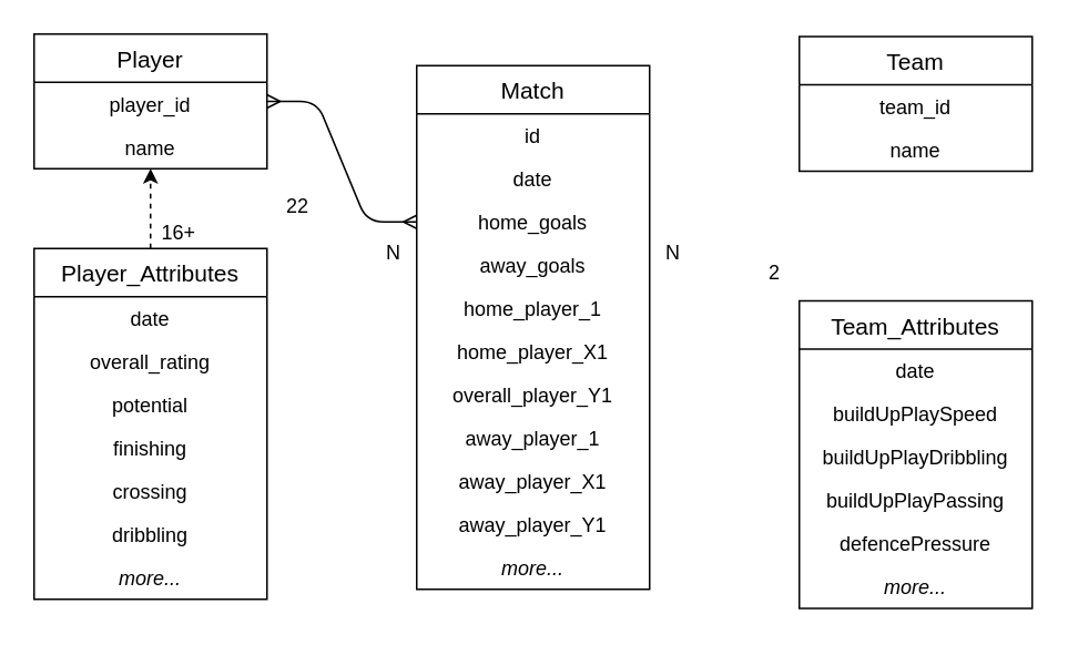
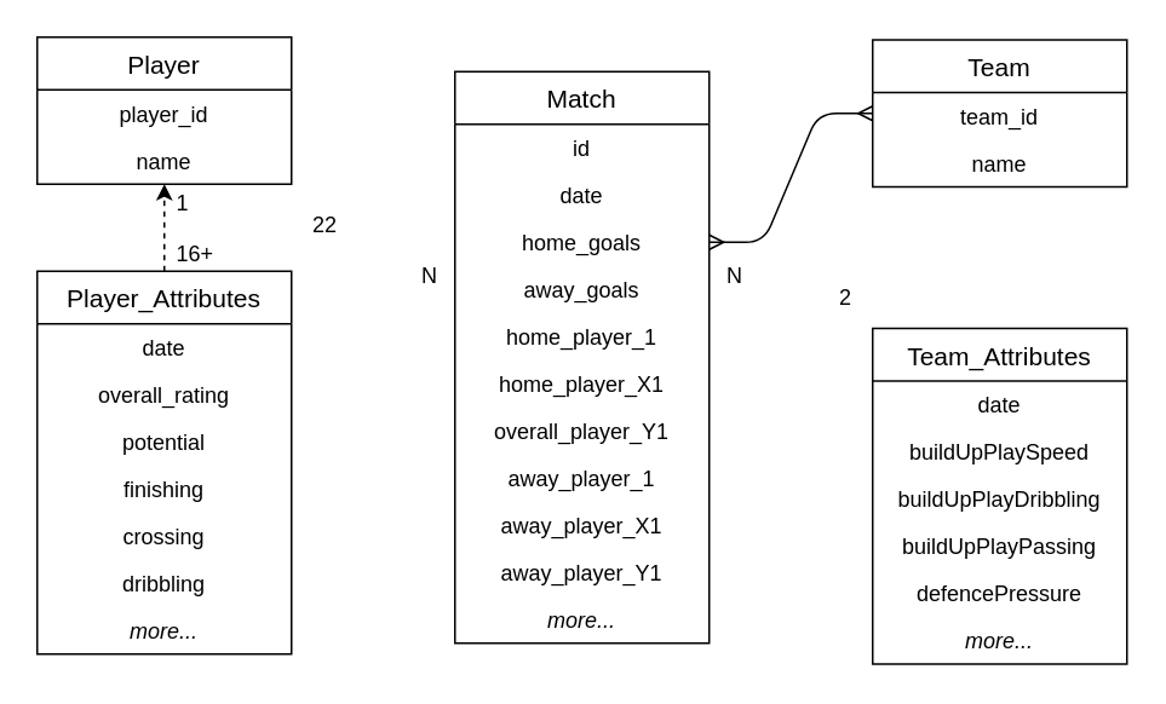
- <mxCell id="35" value="" style="edgeStyle=entityRelationEdgeStyle;fontSize=12;html=1;endArrow=ERmany;startArrow=ERmany;entryX=0;entryY=0.5;entryDx=0;entryDy=0;" edge="1" parent="1" source="2" target="26"><mxGeometry width="100" height="100" relative="1" as="geometry"><mxPoint x="130" y="150" as="sourcePoint" /><mxPoint x="230" y="50" as="targetPoint" /></mxGeometry></mxCell>
+ <mxCell id="36" value="" style="edgeStyle=entityRelationEdgeStyle;fontSize=12;html=1;endArrow=ERmany;startArrow=ERmany;" edge="1" parent="1" source="26" target="13"><mxGeometry width="100" height="100" relative="1" as="geometry"><mxPoint x="350" y="150" as="sourcePoint" /><mxPoint x="450" y="50" as="targetPoint" /></mxGeometry></mxCell>
+ <mxCell id="38" value="1" style="text;html=1;resizable=0;points=[];autosize=1;align=left;verticalAlign=top;spacingTop=-4;" vertex="1" parent="1"><mxGeometry x="95" y="102" width="20" height="20" as="geometry" /></mxCell>
